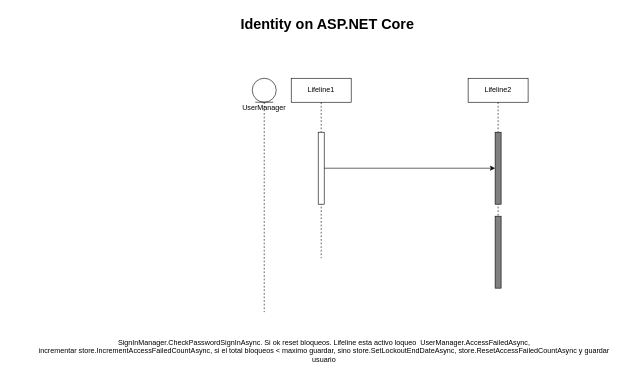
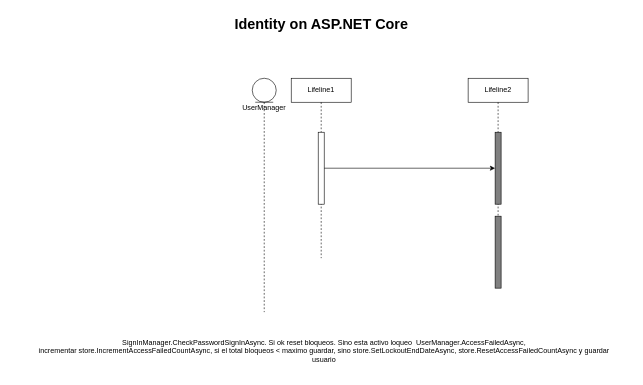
- <mxCell id="2" value="Identity on ASP.NET Core" style="text;strokeColor=none;fillColor=none;html=1;fontSize=24;fontStyle=1;verticalAlign=middle;align=center;" vertex="1" parent="1"><mxGeometry x="30" y="20" width="1030" height="40" as="geometry" /></mxCell>
+ <mxCell id="2" value="Identity on ASP.NET Core" style="text;strokeColor=none;fillColor=none;html=1;fontSize=24;fontStyle=1;verticalAlign=middle;align=center;" vertex="1" parent="1"><mxGeometry x="20" y="20" width="1030" height="40" as="geometry" /></mxCell>
- <mxCell id="10" value="&lt;div&gt;SignInManager.CheckPasswordSignInAsync. Si ok reset bloqueos. Lifeline esta activo loqueo&amp;nbsp; UserManager.AccessFailedAsync, incrementar&amp;nbsp;store.IncrementAccessFailedCountAsync, si el total bloqueos &amp;lt; maximo guardar, sino&amp;nbsp;store.SetLockoutEndDateAsync,&amp;nbsp;store.ResetAccessFailedCountAsync y guardar usuario&lt;/div&gt;" style="text;html=1;strokeColor=none;fillColor=none;align=center;verticalAlign=middle;whiteSpace=wrap;rounded=0;" vertex="1" parent="1"><mxGeometry x="60" y="550" width="960" height="70" as="geometry" /></mxCell>
+ <mxCell id="10" value="&lt;div&gt;SignInManager.CheckPasswordSignInAsync. Si ok reset bloqueos. Sino esta activo loqueo&amp;nbsp; UserManager.AccessFailedAsync, incrementar&amp;nbsp;store.IncrementAccessFailedCountAsync, si el total bloqueos &amp;lt; maximo guardar, sino&amp;nbsp;store.SetLockoutEndDateAsync,&amp;nbsp;store.ResetAccessFailedCountAsync y guardar usuario&lt;/div&gt;" style="text;html=1;strokeColor=none;fillColor=none;align=center;verticalAlign=middle;whiteSpace=wrap;rounded=0;" vertex="1" parent="1"><mxGeometry x="60" y="550" width="960" height="70" as="geometry" /></mxCell>
